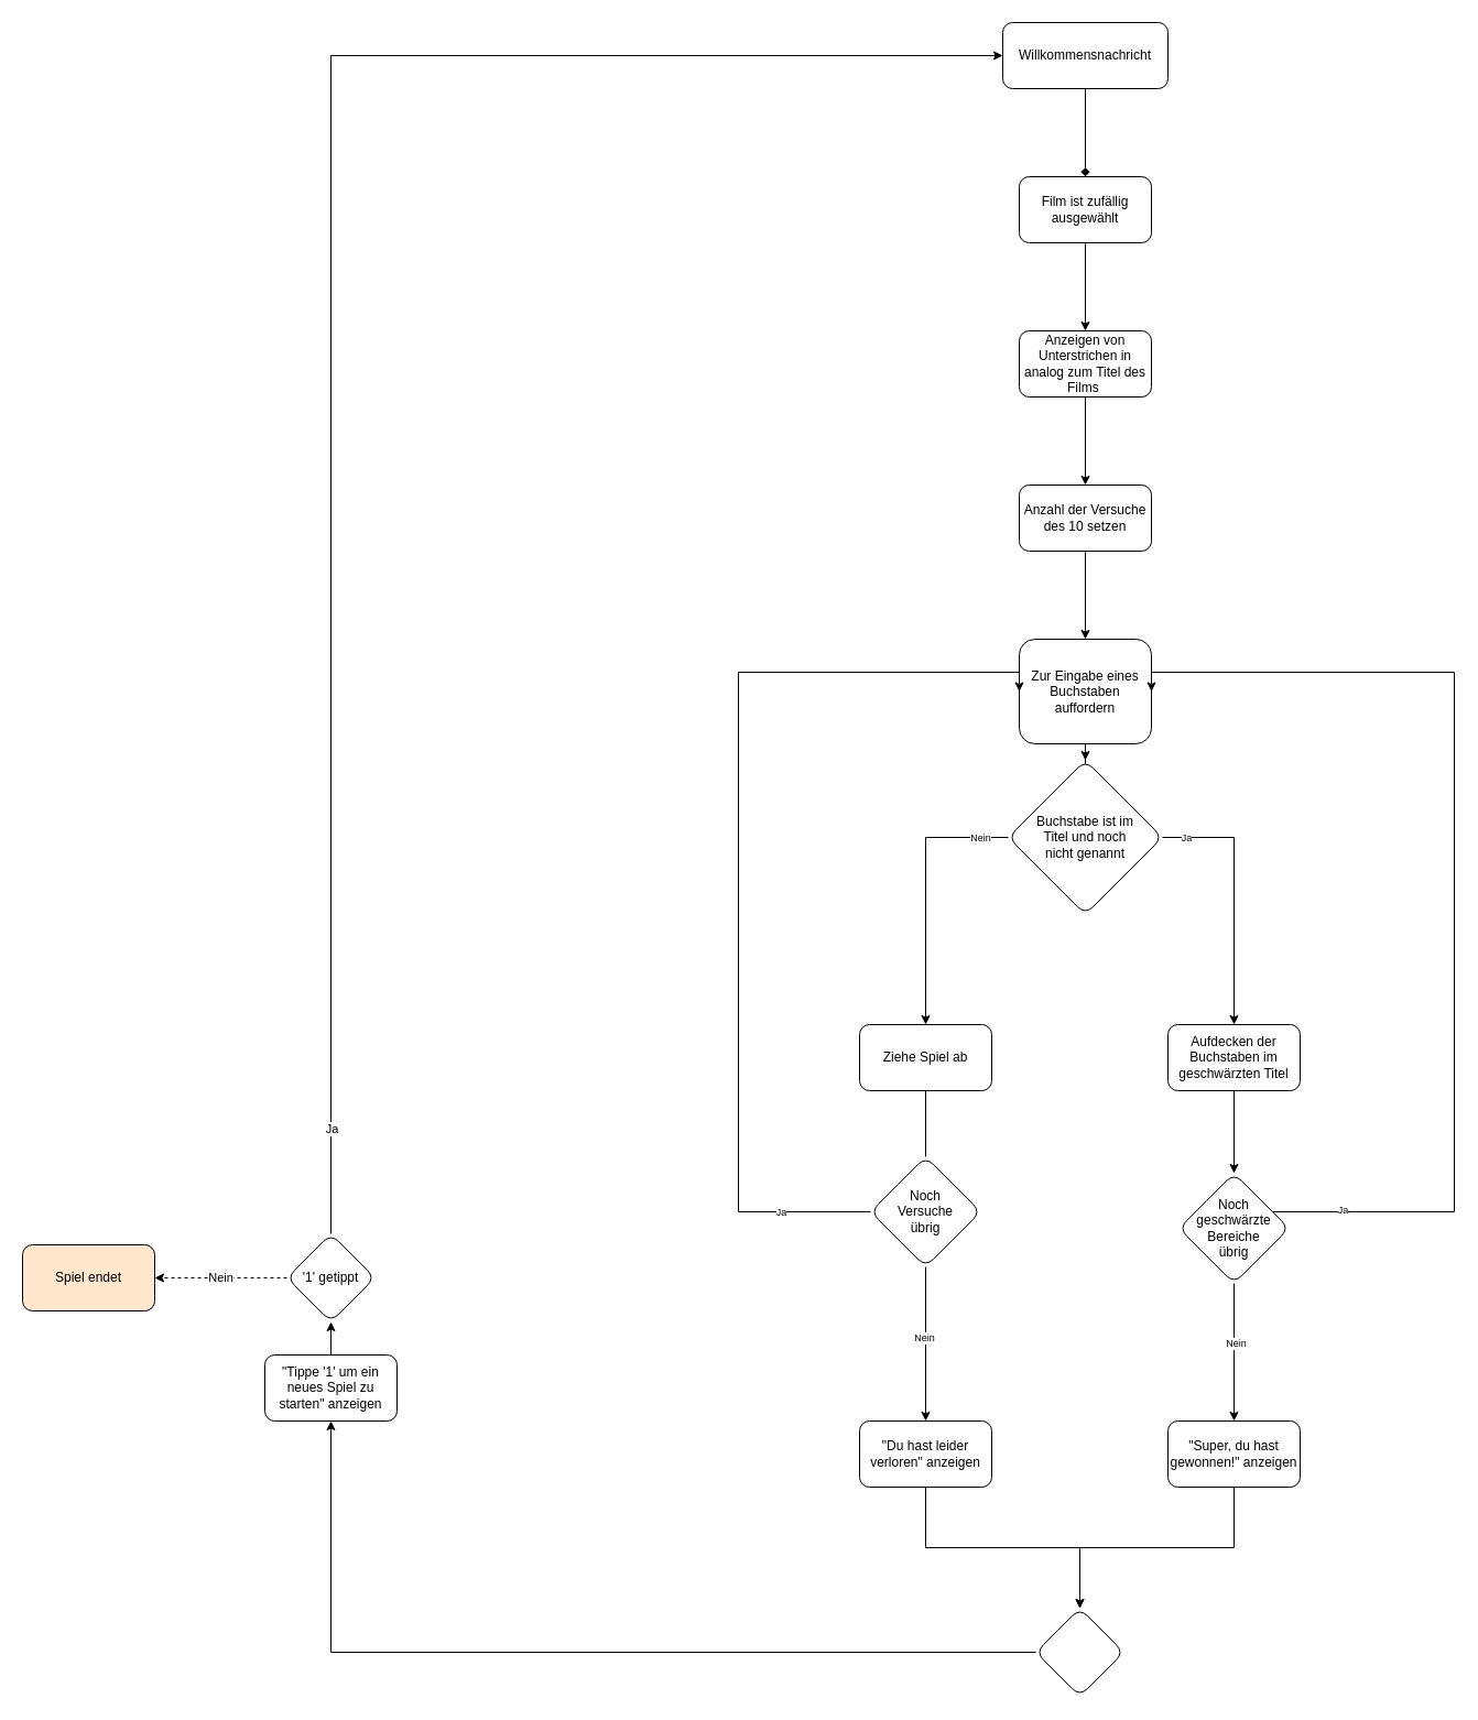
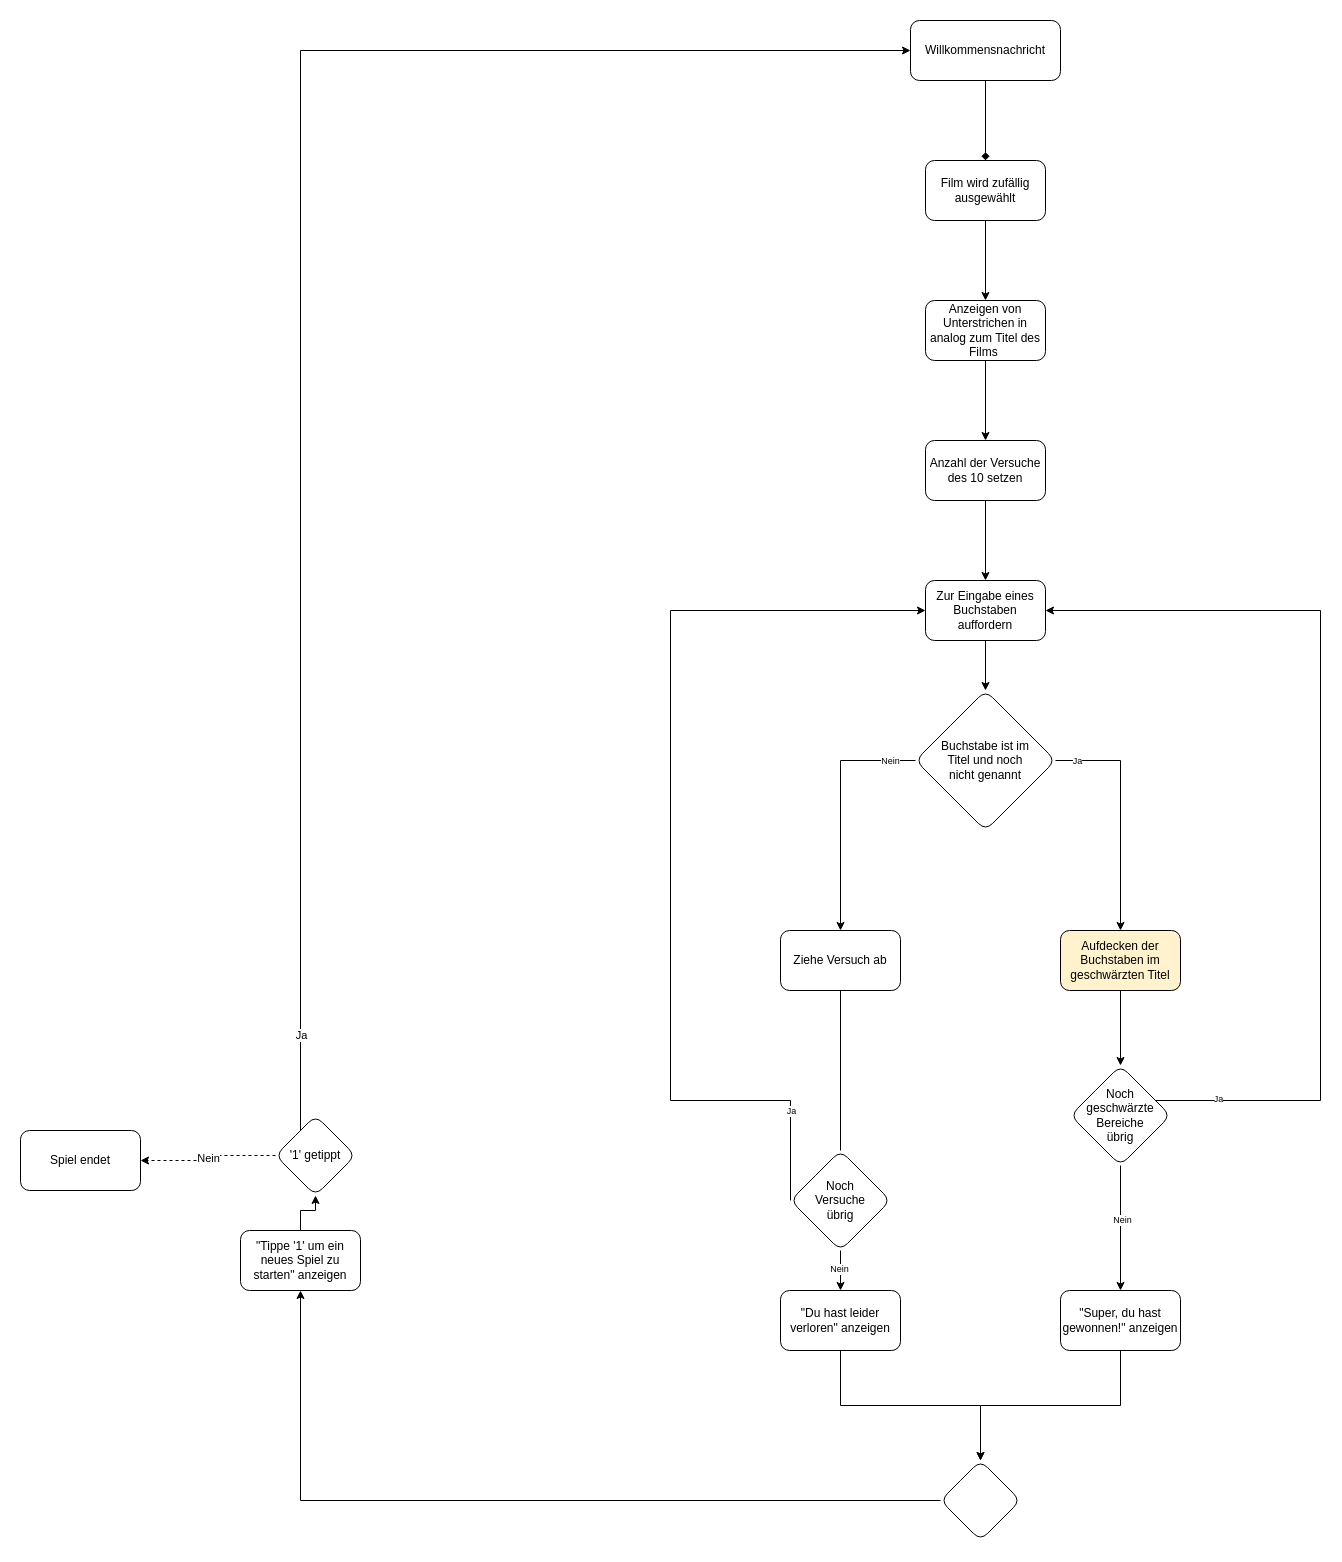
- <mxCell id="5" value="Film ist zufällig ausgewählt" style="whiteSpace=wrap;html=1;rounded=1;" vertex="1" parent="1"><mxGeometry x="925" y="160" width="120" height="60" as="geometry" /></mxCell>
+ <mxCell id="5" value="Film wird zufällig ausgewählt" style="whiteSpace=wrap;html=1;rounded=1;" vertex="1" parent="1"><mxGeometry x="925" y="160" width="120" height="60" as="geometry" /></mxCell>
- <mxCell id="11" value="Zur Eingabe eines Buchstaben auffordern" style="whiteSpace=wrap;html=1;rounded=1;" vertex="1" parent="1"><mxGeometry x="925" y="580" width="120" height="95" as="geometry" /></mxCell>
+ <mxCell id="11" value="Zur Eingabe eines Buchstaben auffordern" style="whiteSpace=wrap;html=1;rounded=1;" vertex="1" parent="1"><mxGeometry x="925" y="580" width="120" height="60" as="geometry" /></mxCell>
- <mxCell id="18" value="Ziehe Spiel ab" style="whiteSpace=wrap;html=1;rounded=1;" vertex="1" parent="1"><mxGeometry x="780" y="930" width="120" height="60" as="geometry" /></mxCell>
+ <mxCell id="18" value="Ziehe Versuch ab" style="whiteSpace=wrap;html=1;rounded=1;" vertex="1" parent="1"><mxGeometry x="780" y="930" width="120" height="60" as="geometry" /></mxCell>
- <mxCell id="32" value="Aufdecken der Buchstaben im geschwärzten Titel" style="whiteSpace=wrap;html=1;rounded=1;" vertex="1" parent="1"><mxGeometry x="1060" y="930" width="120" height="60" as="geometry" /></mxCell>
+ <mxCell id="32" value="Aufdecken der Buchstaben im geschwärzten Titel" style="whiteSpace=wrap;html=1;rounded=1;fillColor=#fff2cc;" vertex="1" parent="1"><mxGeometry x="1060" y="930" width="120" height="60" as="geometry" /></mxCell>
- <mxCell id="23" value="Noch &lt;br&gt;Versuche &lt;br&gt;übrig" style="rhombus;whiteSpace=wrap;html=1;rounded=1;" vertex="1" parent="1"><mxGeometry x="790" y="1050" width="100" height="100" as="geometry" /></mxCell>
+ <mxCell id="23" value="Noch &lt;br&gt;Versuche &lt;br&gt;übrig" style="rhombus;whiteSpace=wrap;html=1;rounded=1;" vertex="1" parent="1"><mxGeometry x="790" y="1150" width="100" height="100" as="geometry" /></mxCell>
- <mxCell id="30" value="Spiel endet" style="whiteSpace=wrap;html=1;rounded=1;fillColor=#ffe6cc;" vertex="1" parent="1"><mxGeometry x="20" y="1130" width="120" height="60" as="geometry" /></mxCell>
+ <mxCell id="30" value="Spiel endet" style="whiteSpace=wrap;html=1;rounded=1;" vertex="1" parent="1"><mxGeometry x="20" y="1130" width="120" height="60" as="geometry" /></mxCell>
- <mxCell id="29" value="'1' getippt" style="rhombus;whiteSpace=wrap;html=1;rounded=1;" vertex="1" parent="1"><mxGeometry x="260" y="1120" width="80" height="80" as="geometry" /></mxCell>
+ <mxCell id="29" value="'1' getippt" style="rhombus;whiteSpace=wrap;html=1;rounded=1;" vertex="1" parent="1"><mxGeometry x="275" y="1115" width="80" height="80" as="geometry" /></mxCell>
